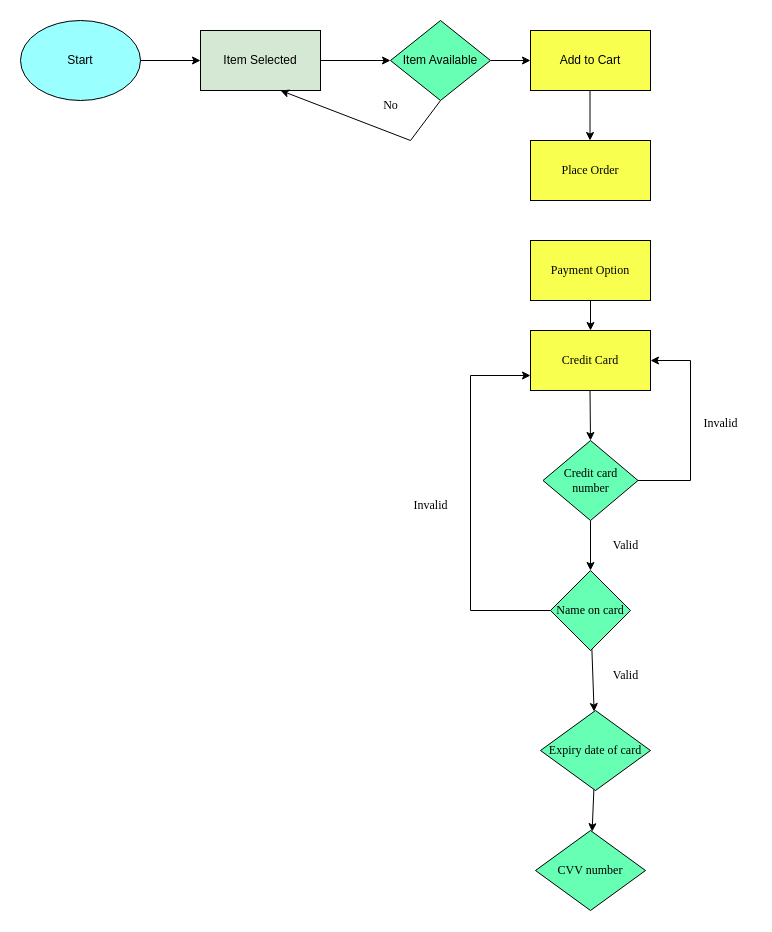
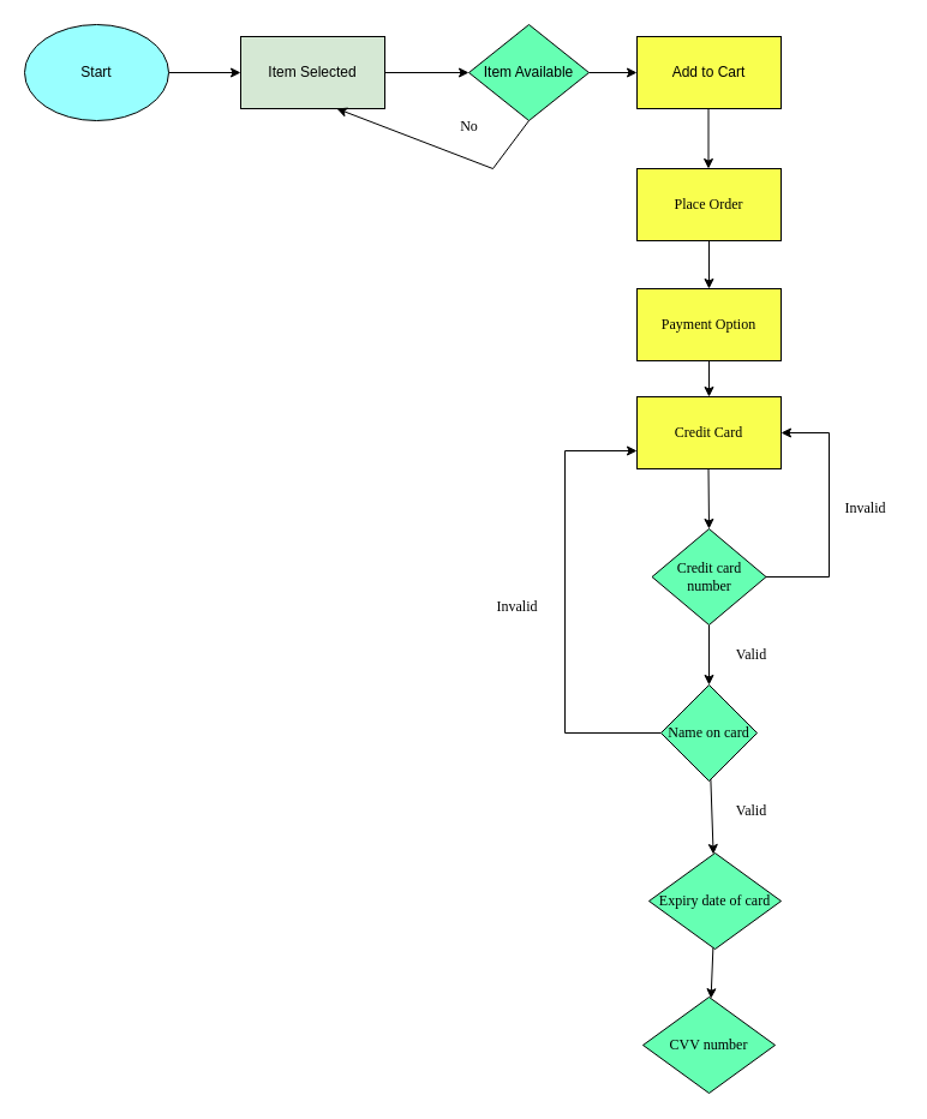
+ <mxCell id="12" value="" style="edgeStyle=orthogonalEdgeStyle;rounded=0;orthogonalLoop=1;jettySize=auto;html=1;fontFamily=Times New Roman;" edge="1" parent="1" source="13" target="15"><mxGeometry relative="1" as="geometry" /></mxCell>
